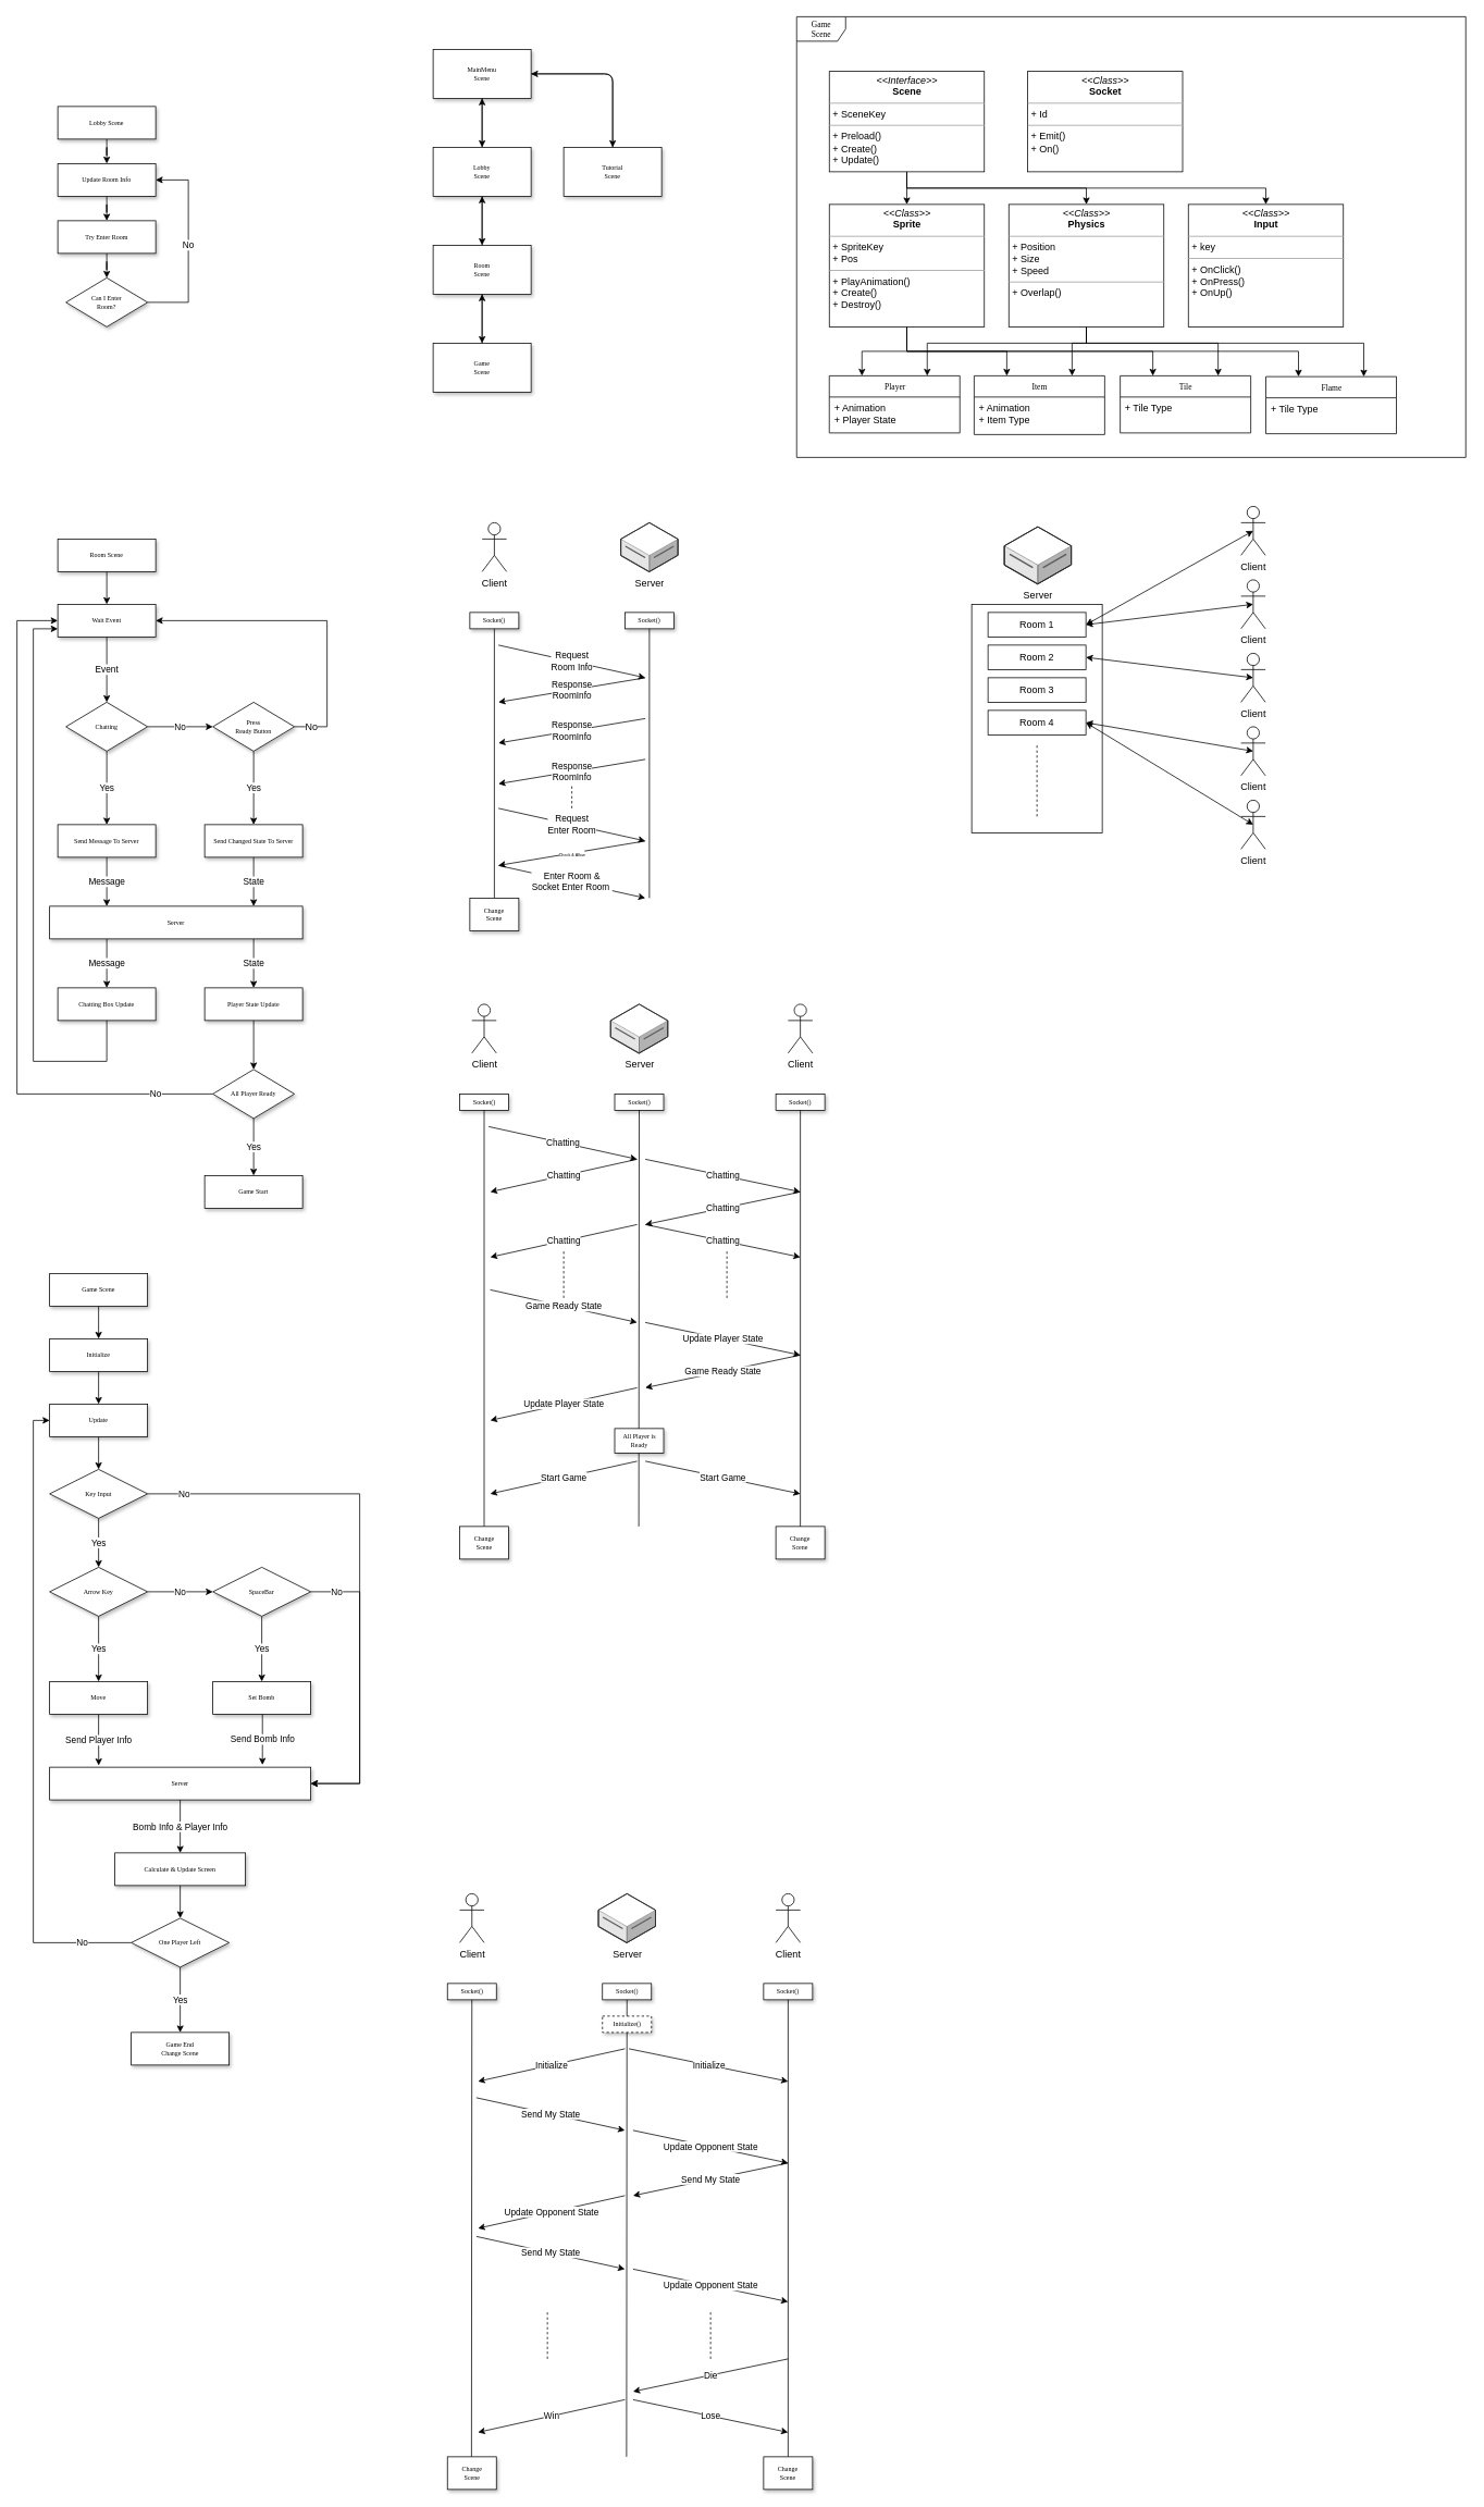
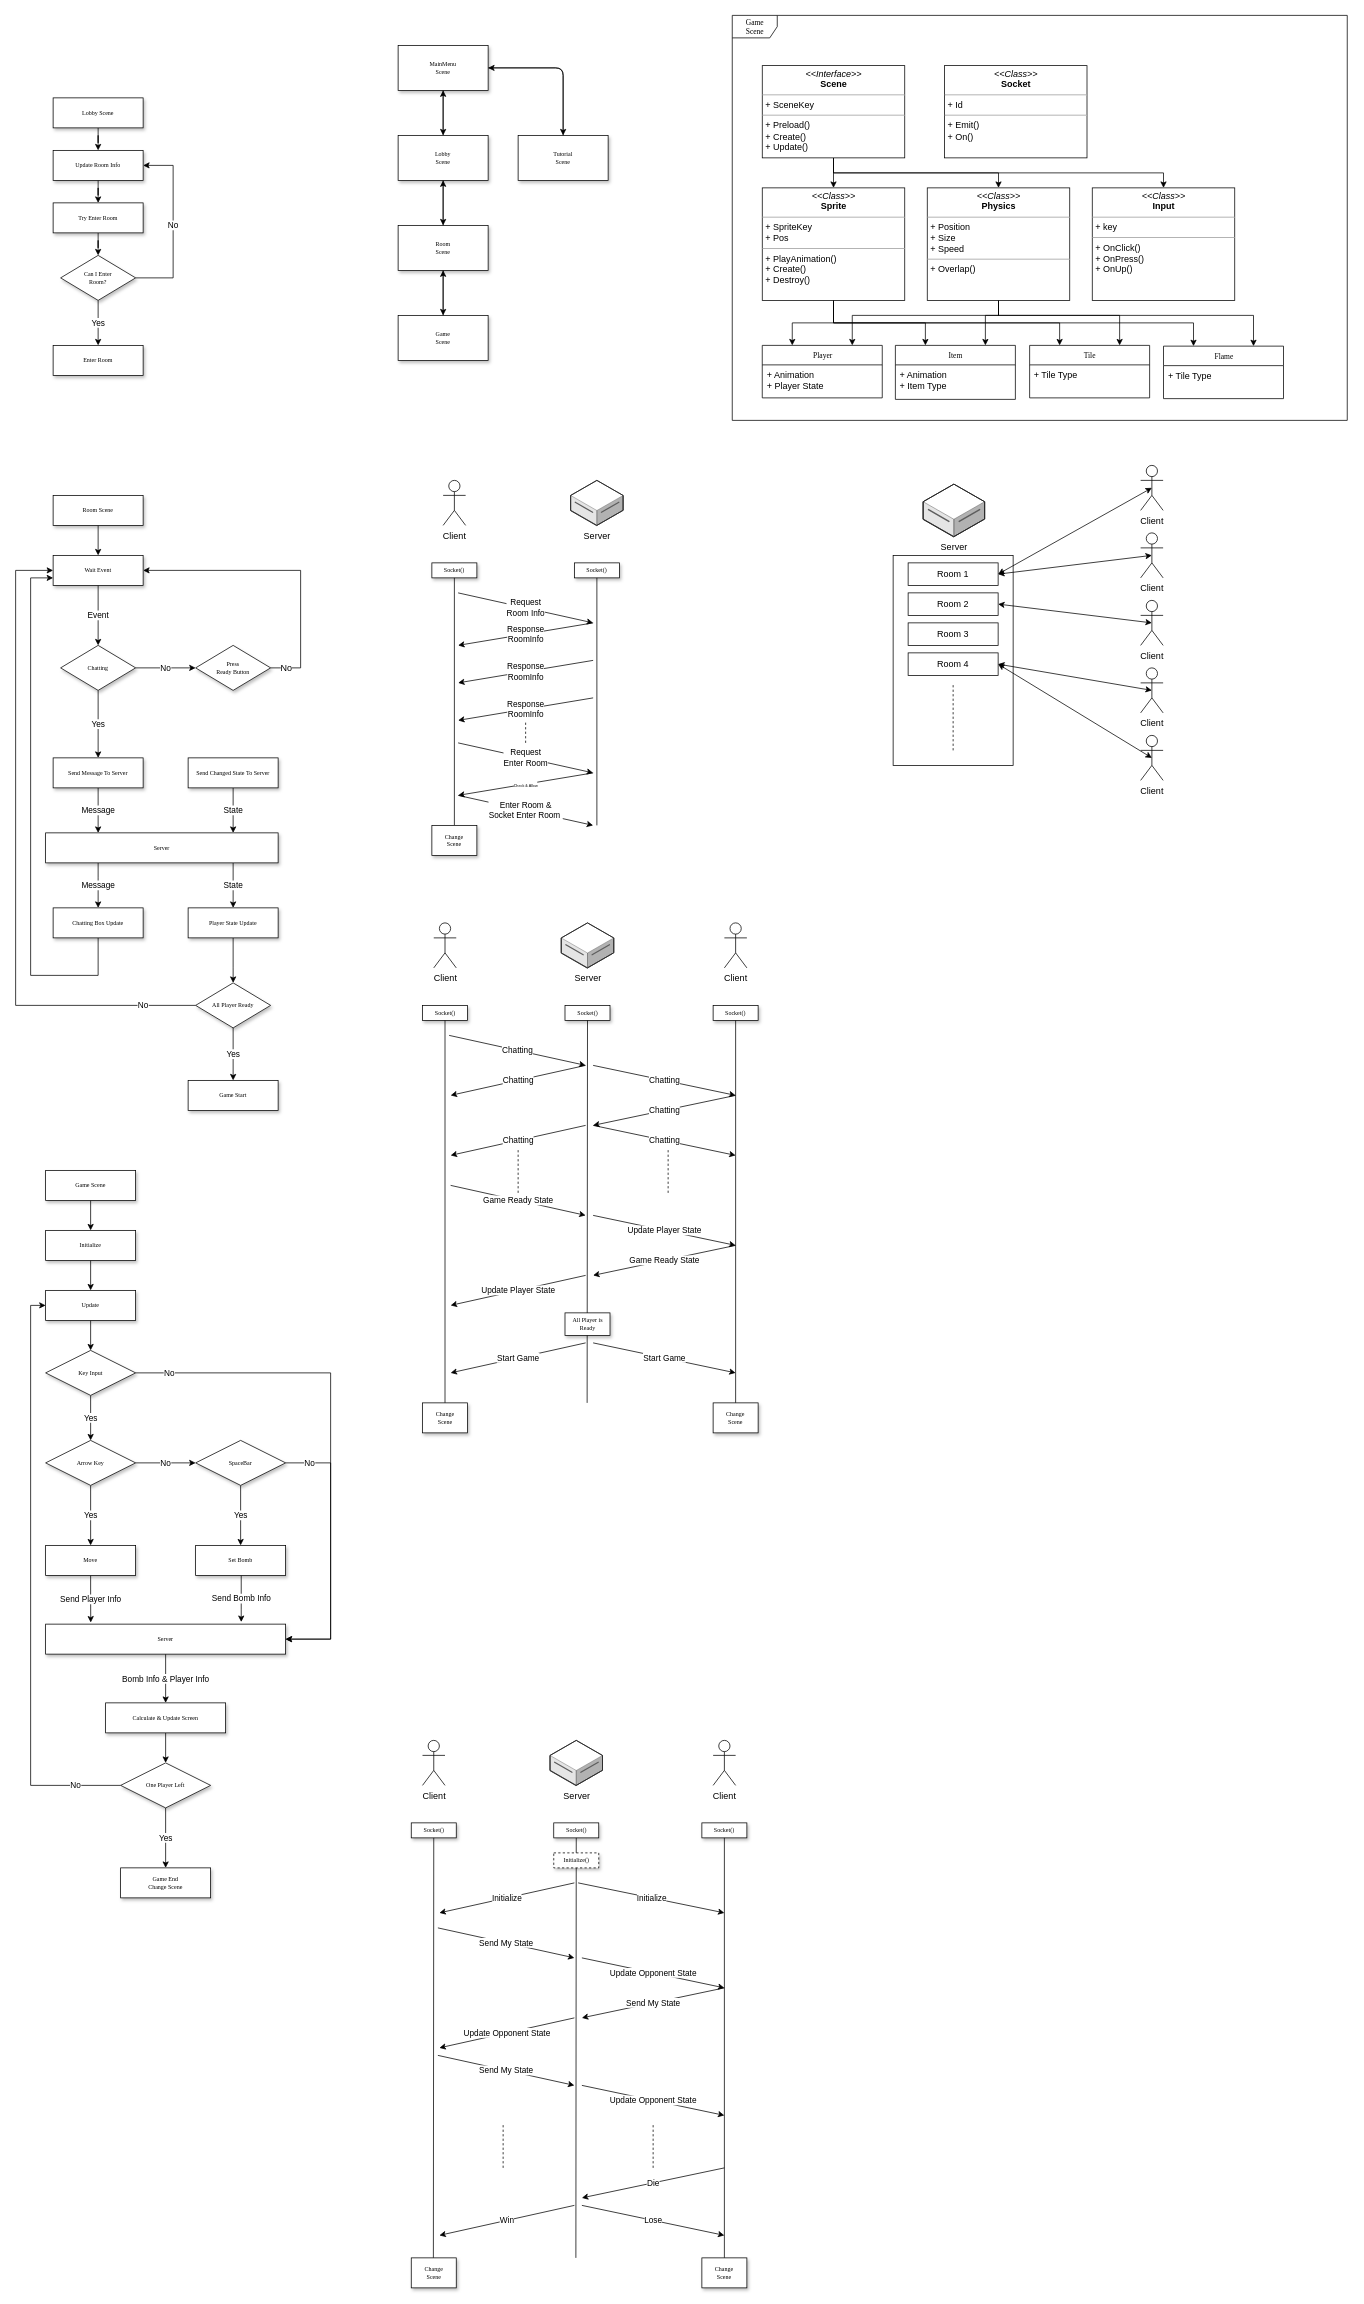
+ <mxCell id="97" value="Yes" style="edgeStyle=orthogonalEdgeStyle;rounded=0;orthogonalLoop=1;jettySize=auto;html=1;" edge="1" parent="1" source="98" target="103"><mxGeometry relative="1" as="geometry" /></mxCell>
+ <mxCell id="103" value="Enter Room" style="whiteSpace=wrap;html=1;rounded=0;shadow=1;labelBackgroundColor=none;strokeColor=#000000;strokeWidth=1;fillColor=#ffffff;fontFamily=Verdana;fontSize=8;fontColor=#000000;align=center;" vertex="1" parent="1"><mxGeometry x="70" y="460" width="120" height="40" as="geometry" /></mxCell>
- <mxCell id="117" value="Yes" style="edgeStyle=orthogonalEdgeStyle;rounded=0;orthogonalLoop=1;jettySize=auto;html=1;entryX=0.5;entryY=0;entryDx=0;entryDy=0;" edge="1" parent="1" source="120" target="107"><mxGeometry relative="1" as="geometry" /></mxCell>
